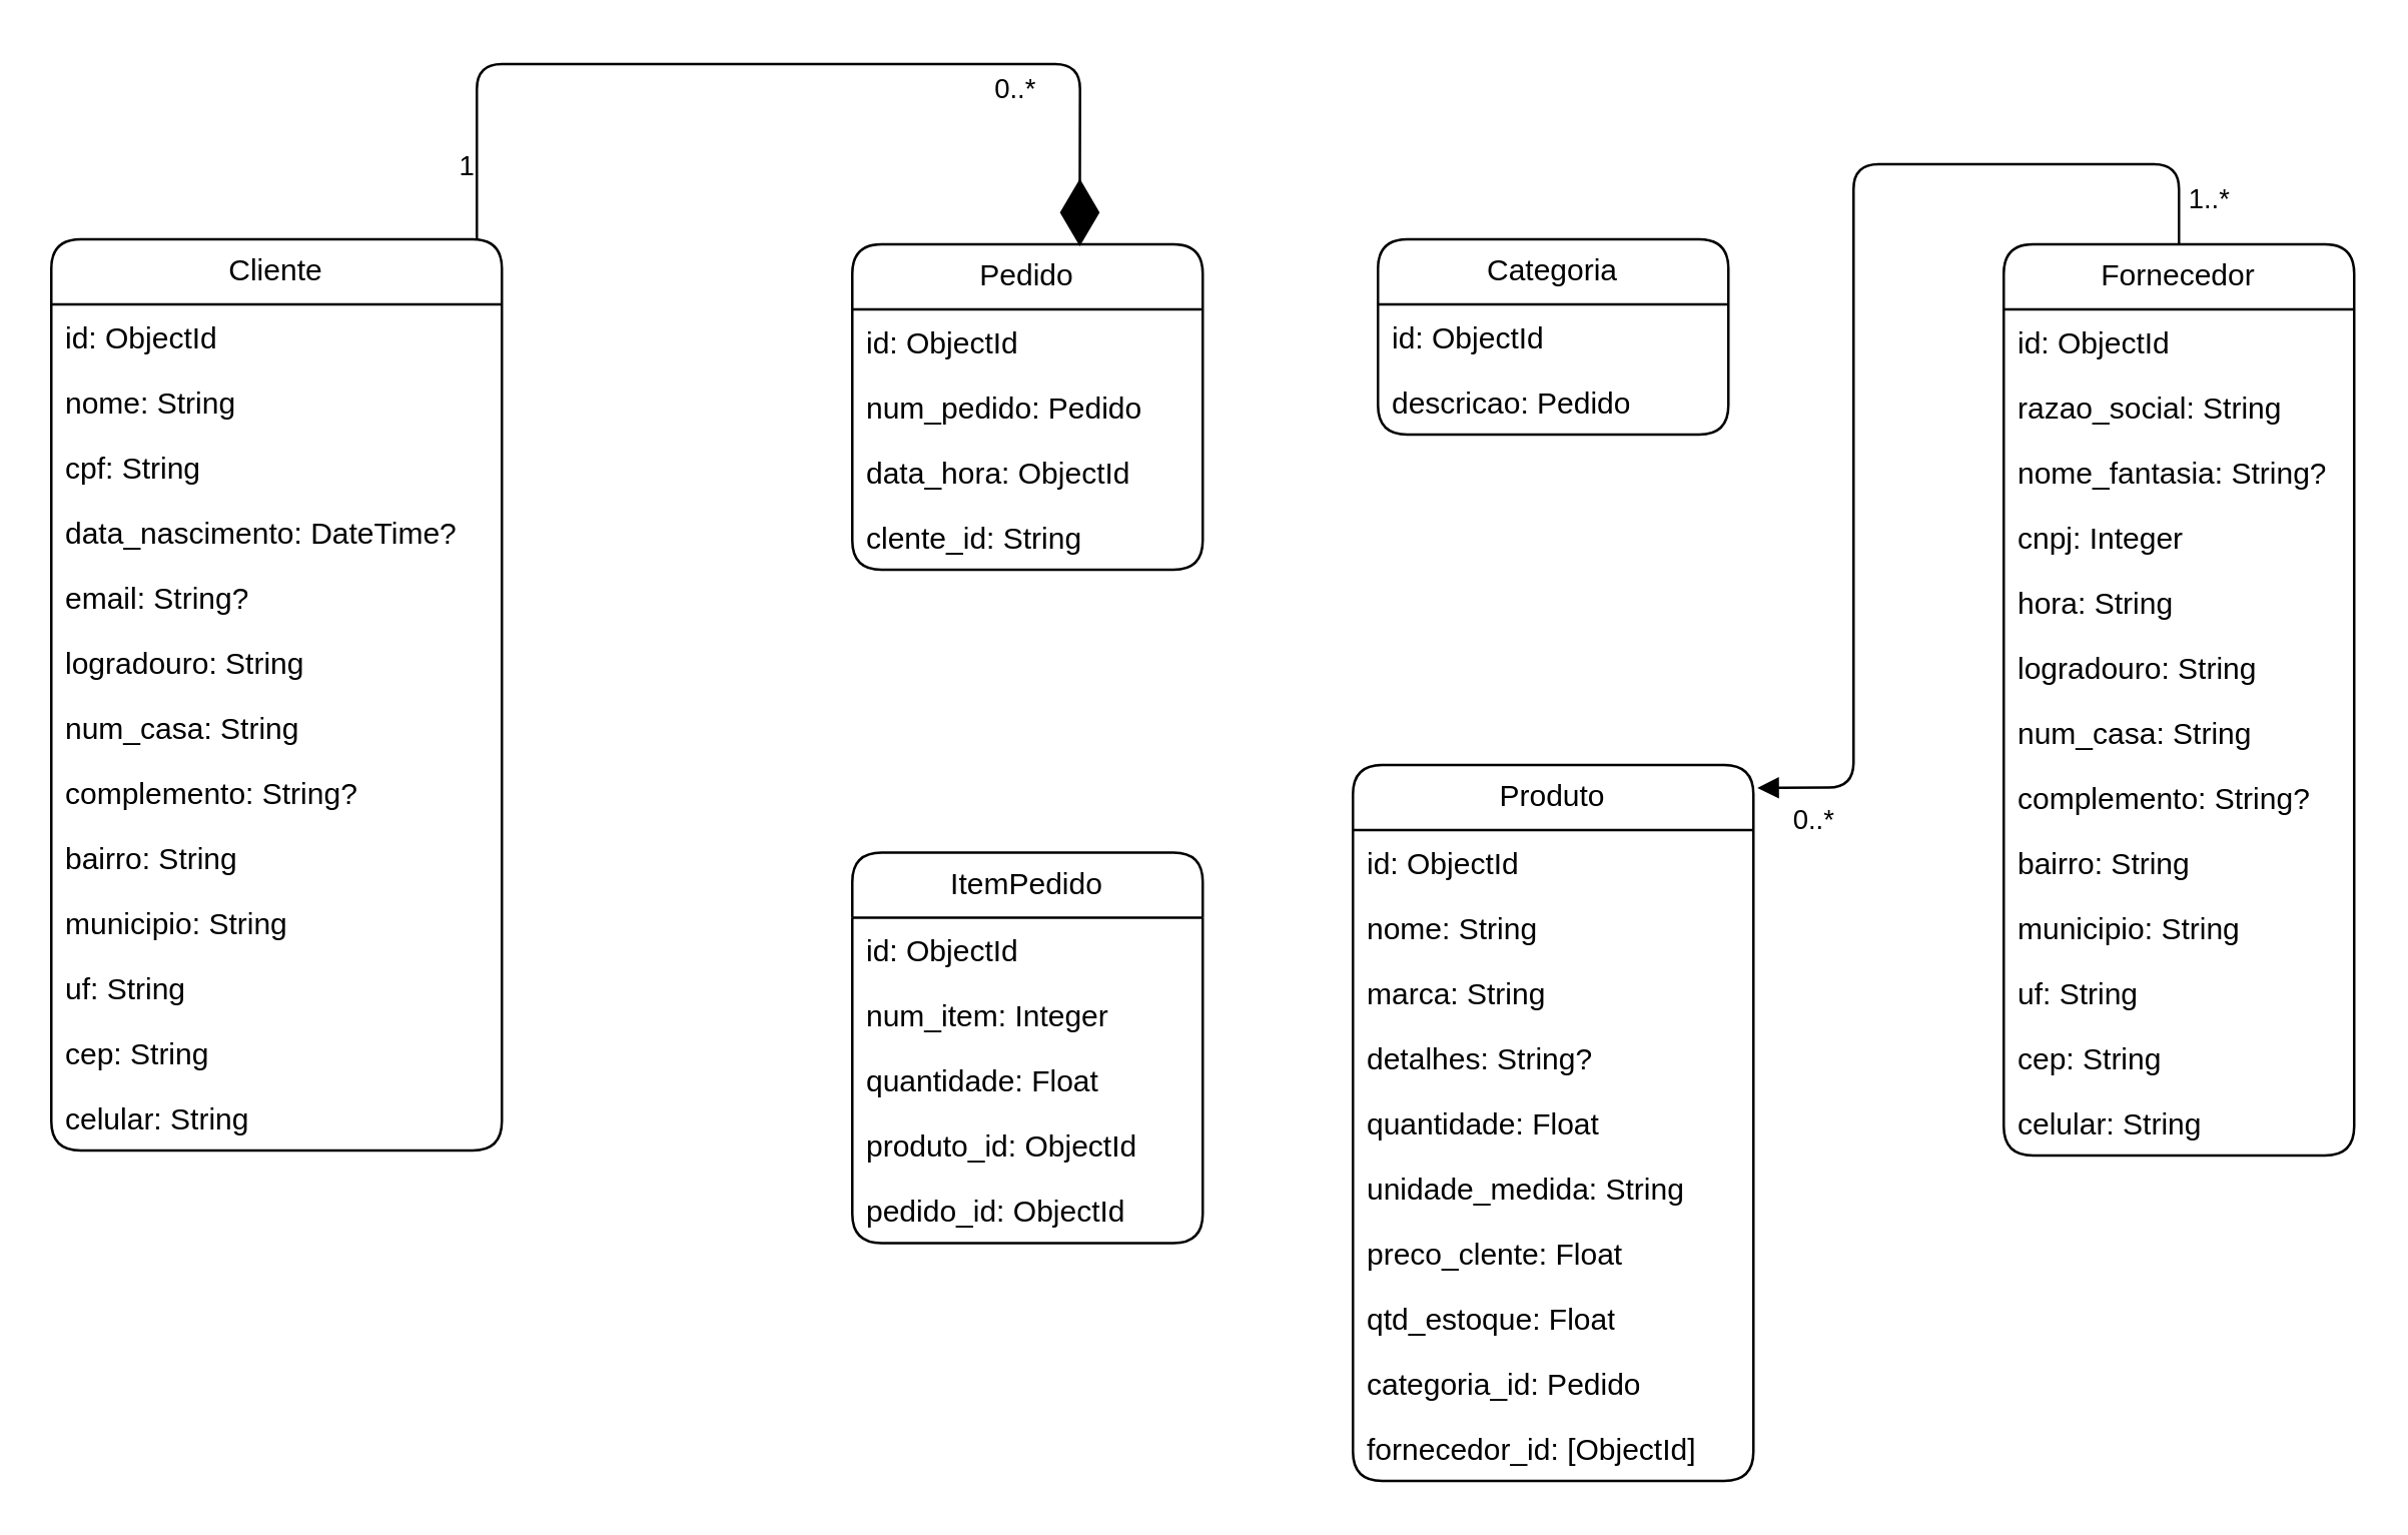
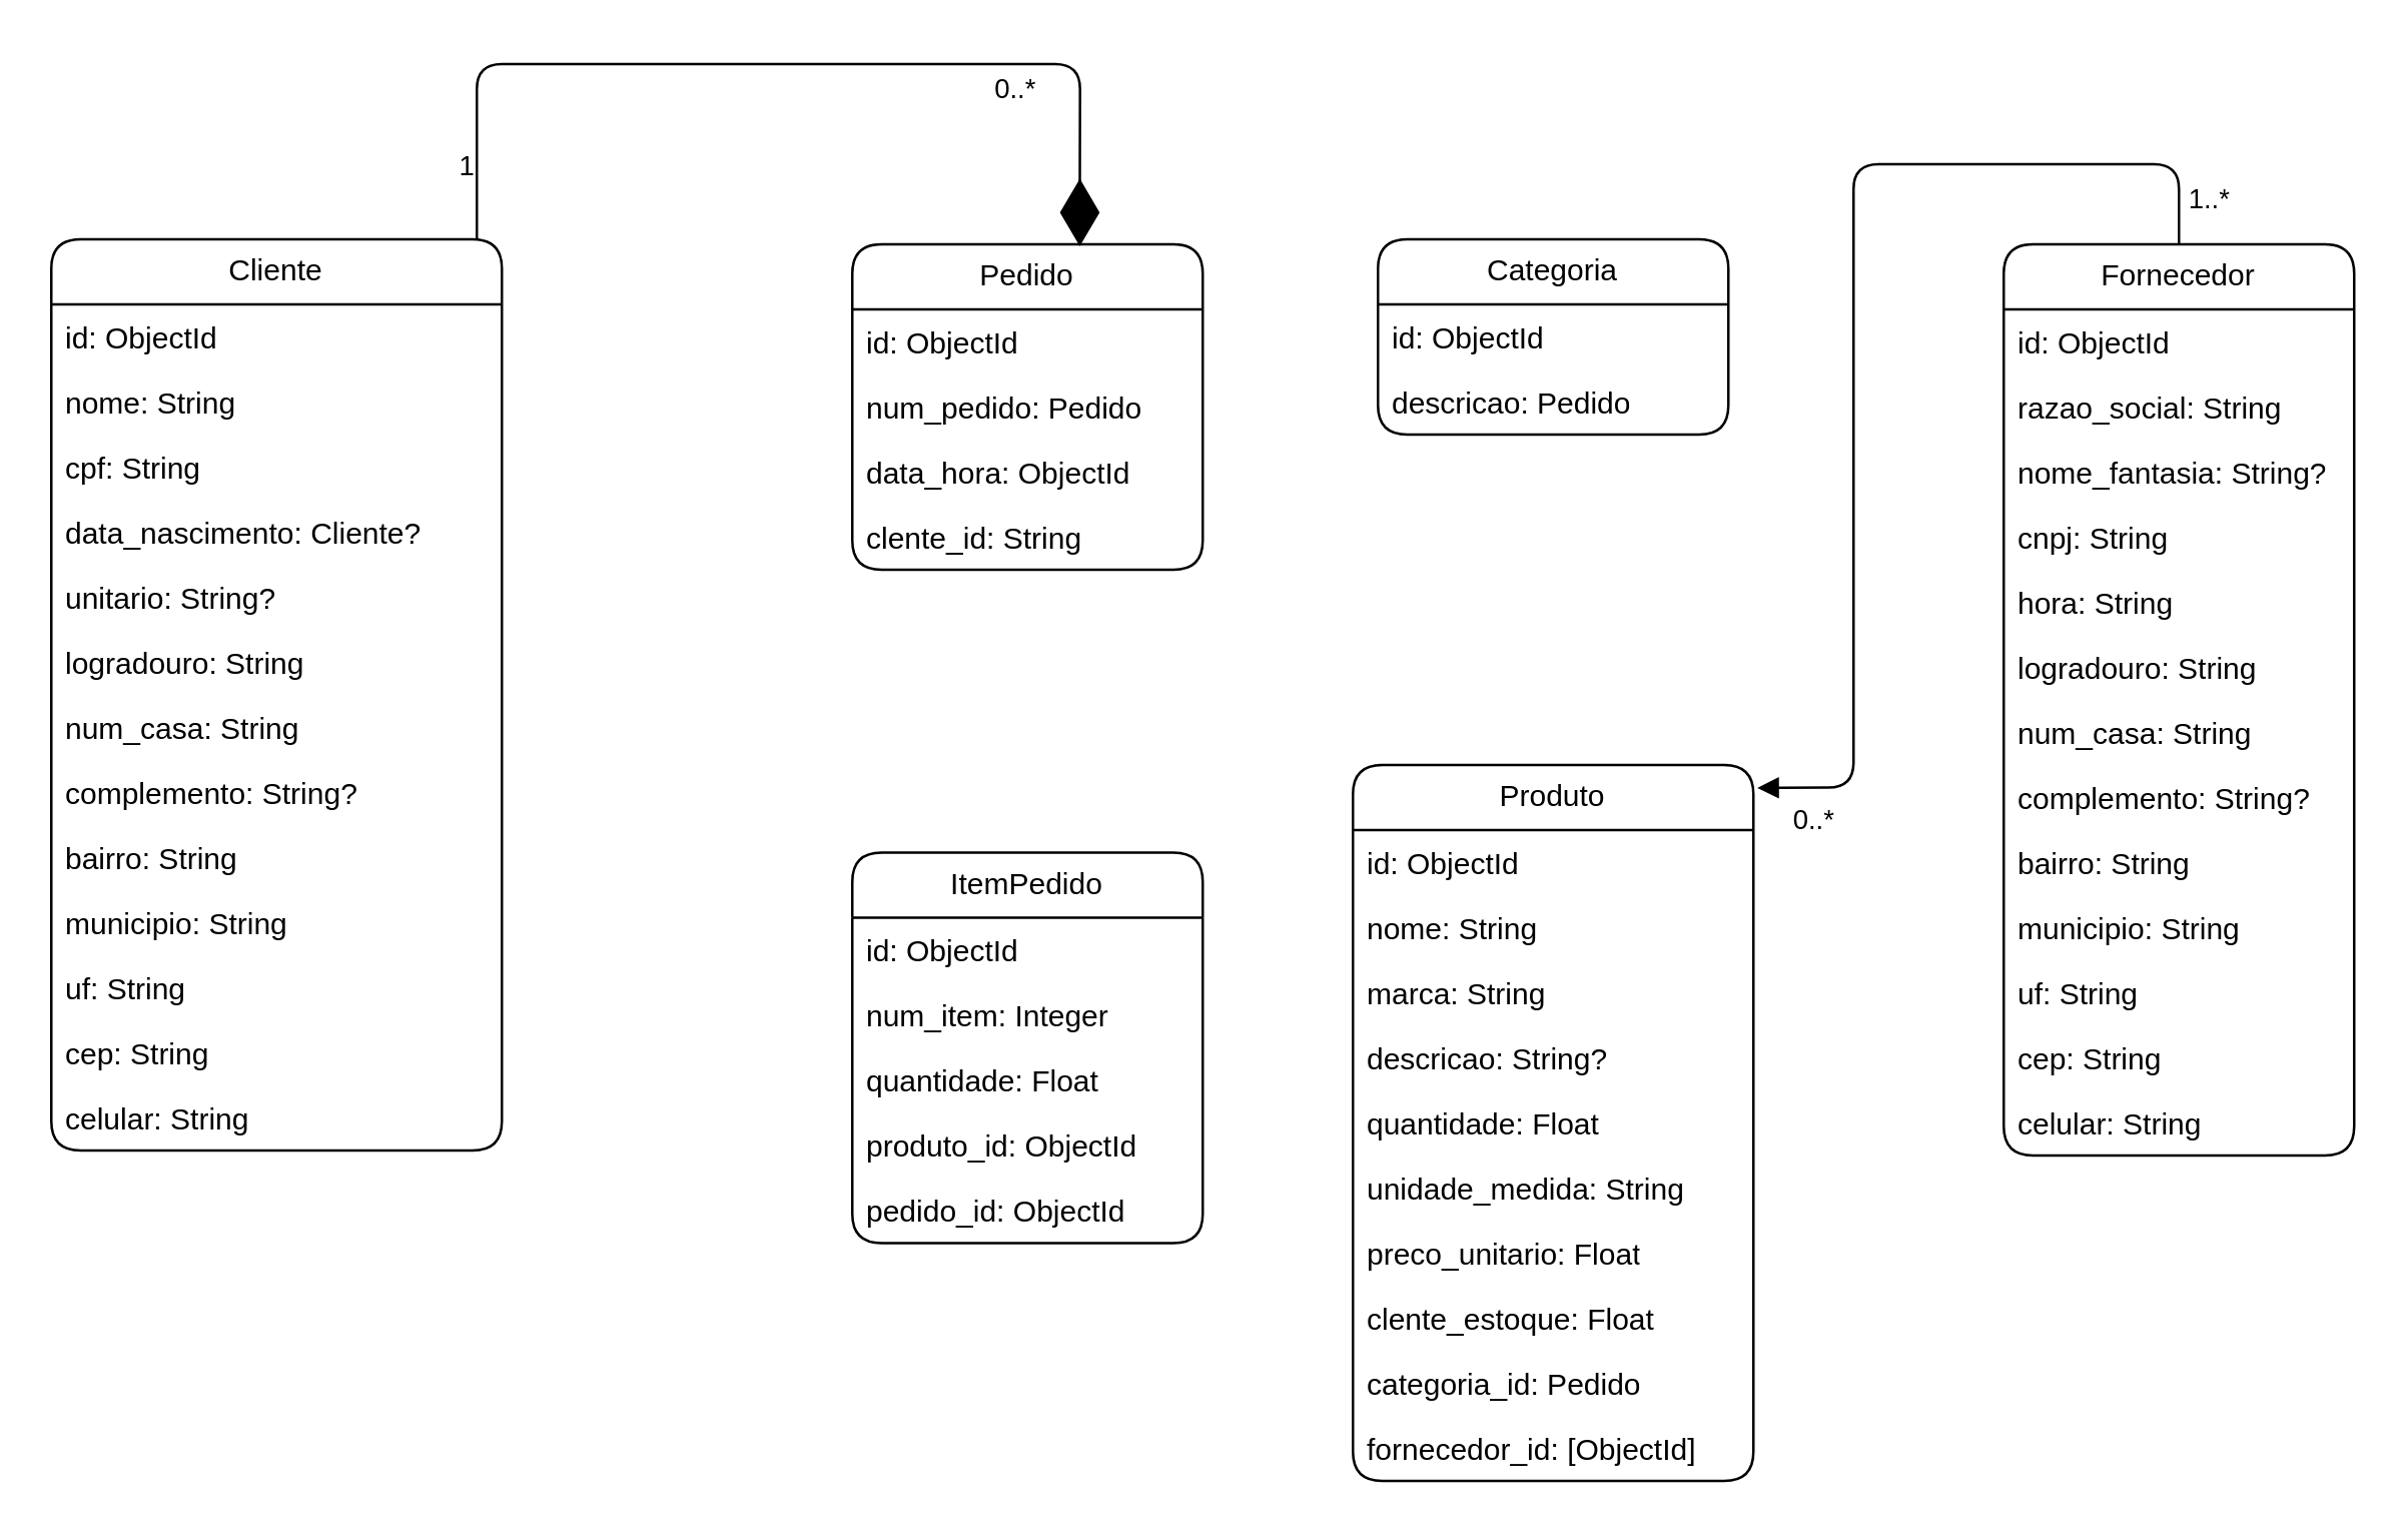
- <mxCell id="6" value="data_nascimento: DateTime?" style="text;strokeColor=none;fillColor=none;align=left;verticalAlign=top;spacingLeft=4;spacingRight=4;overflow=hidden;rotatable=0;points=[[0,0.5],[1,0.5]];portConstraint=eastwest;whiteSpace=wrap;html=1;rounded=1;" vertex="1" parent="2"><mxGeometry y="104" width="180" height="26" as="geometry" /></mxCell>
+ <mxCell id="6" value="data_nascimento: Cliente?" style="text;strokeColor=none;fillColor=none;align=left;verticalAlign=top;spacingLeft=4;spacingRight=4;overflow=hidden;rotatable=0;points=[[0,0.5],[1,0.5]];portConstraint=eastwest;whiteSpace=wrap;html=1;rounded=1;" vertex="1" parent="2"><mxGeometry y="104" width="180" height="26" as="geometry" /></mxCell>
- <mxCell id="45" value="cnpj: Integer" style="text;strokeColor=none;fillColor=none;align=left;verticalAlign=top;spacingLeft=4;spacingRight=4;overflow=hidden;rotatable=0;points=[[0,0.5],[1,0.5]];portConstraint=eastwest;whiteSpace=wrap;html=1;rounded=1;" vertex="1" parent="41"><mxGeometry y="104" width="140" height="26" as="geometry" /></mxCell>
+ <mxCell id="45" value="cnpj: String" style="text;strokeColor=none;fillColor=none;align=left;verticalAlign=top;spacingLeft=4;spacingRight=4;overflow=hidden;rotatable=0;points=[[0,0.5],[1,0.5]];portConstraint=eastwest;whiteSpace=wrap;html=1;rounded=1;" vertex="1" parent="41"><mxGeometry y="104" width="140" height="26" as="geometry" /></mxCell>
- <mxCell id="7" value="email: String?" style="text;strokeColor=none;fillColor=none;align=left;verticalAlign=top;spacingLeft=4;spacingRight=4;overflow=hidden;rotatable=0;points=[[0,0.5],[1,0.5]];portConstraint=eastwest;whiteSpace=wrap;html=1;rounded=1;" vertex="1" parent="2"><mxGeometry y="130" width="180" height="26" as="geometry" /></mxCell>
+ <mxCell id="7" value="unitario: String?" style="text;strokeColor=none;fillColor=none;align=left;verticalAlign=top;spacingLeft=4;spacingRight=4;overflow=hidden;rotatable=0;points=[[0,0.5],[1,0.5]];portConstraint=eastwest;whiteSpace=wrap;html=1;rounded=1;" vertex="1" parent="2"><mxGeometry y="130" width="180" height="26" as="geometry" /></mxCell>
- <mxCell id="31" value="detalhes: String?" style="text;strokeColor=none;fillColor=none;align=left;verticalAlign=top;spacingLeft=4;spacingRight=4;overflow=hidden;rotatable=0;points=[[0,0.5],[1,0.5]];portConstraint=eastwest;whiteSpace=wrap;html=1;rounded=1;" vertex="1" parent="27"><mxGeometry y="104" width="160" height="26" as="geometry" /></mxCell>
+ <mxCell id="31" value="descricao: String?" style="text;strokeColor=none;fillColor=none;align=left;verticalAlign=top;spacingLeft=4;spacingRight=4;overflow=hidden;rotatable=0;points=[[0,0.5],[1,0.5]];portConstraint=eastwest;whiteSpace=wrap;html=1;rounded=1;" vertex="1" parent="27"><mxGeometry y="104" width="160" height="26" as="geometry" /></mxCell>
- <mxCell id="34" value="preco_clente: Float" style="text;strokeColor=none;fillColor=none;align=left;verticalAlign=top;spacingLeft=4;spacingRight=4;overflow=hidden;rotatable=0;points=[[0,0.5],[1,0.5]];portConstraint=eastwest;whiteSpace=wrap;html=1;rounded=1;" vertex="1" parent="27"><mxGeometry y="182" width="160" height="26" as="geometry" /></mxCell>
+ <mxCell id="34" value="preco_unitario: Float" style="text;strokeColor=none;fillColor=none;align=left;verticalAlign=top;spacingLeft=4;spacingRight=4;overflow=hidden;rotatable=0;points=[[0,0.5],[1,0.5]];portConstraint=eastwest;whiteSpace=wrap;html=1;rounded=1;" vertex="1" parent="27"><mxGeometry y="182" width="160" height="26" as="geometry" /></mxCell>
- <mxCell id="35" value="qtd_estoque: Float" style="text;strokeColor=none;fillColor=none;align=left;verticalAlign=top;spacingLeft=4;spacingRight=4;overflow=hidden;rotatable=0;points=[[0,0.5],[1,0.5]];portConstraint=eastwest;whiteSpace=wrap;html=1;rounded=1;" vertex="1" parent="27"><mxGeometry y="208" width="160" height="26" as="geometry" /></mxCell>
+ <mxCell id="35" value="clente_estoque: Float" style="text;strokeColor=none;fillColor=none;align=left;verticalAlign=top;spacingLeft=4;spacingRight=4;overflow=hidden;rotatable=0;points=[[0,0.5],[1,0.5]];portConstraint=eastwest;whiteSpace=wrap;html=1;rounded=1;" vertex="1" parent="27"><mxGeometry y="208" width="160" height="26" as="geometry" /></mxCell>
